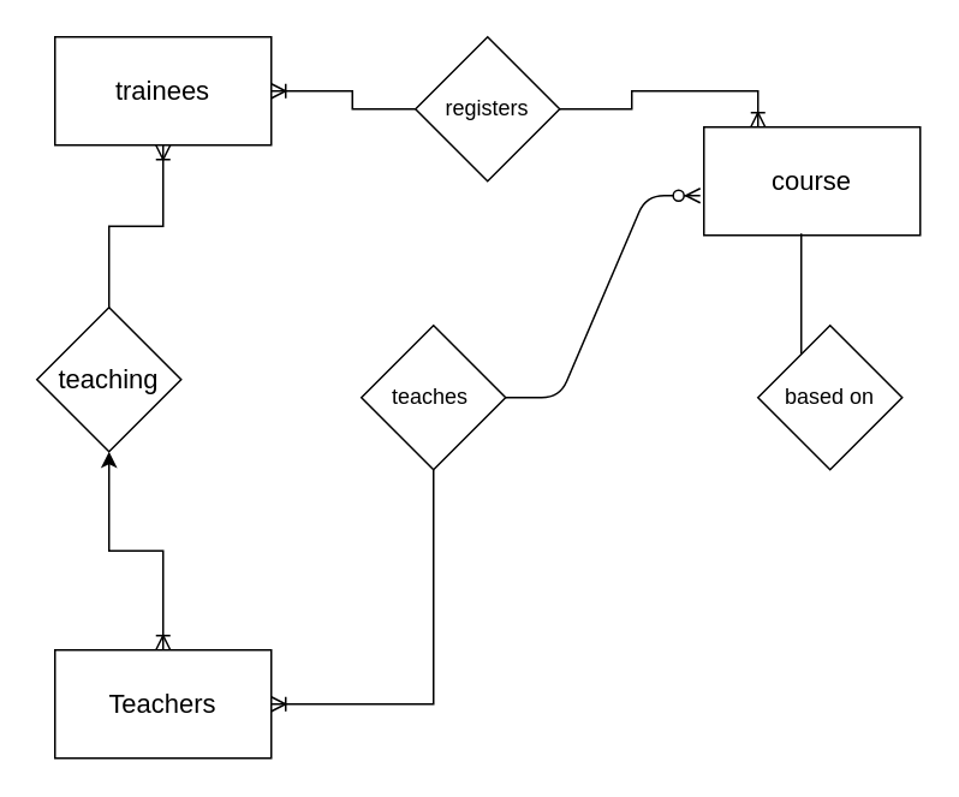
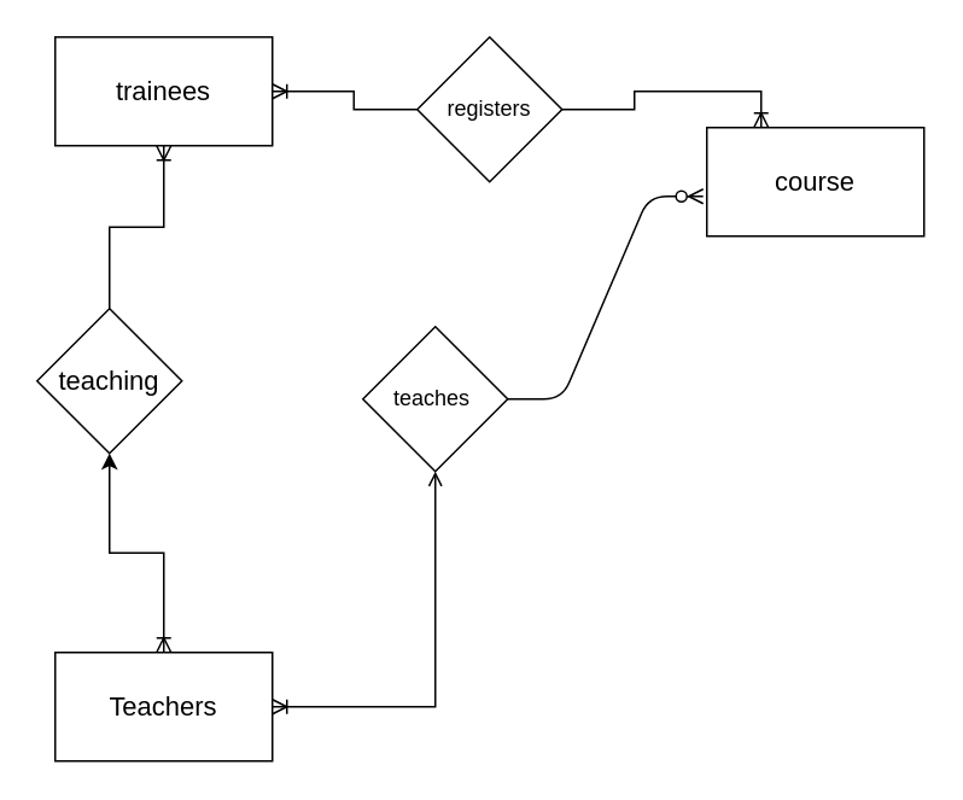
- <mxCell id="9" style="edgeStyle=orthogonalEdgeStyle;rounded=0;orthogonalLoop=1;jettySize=auto;html=1;endArrow=none;endFill=0;entryX=0.45;entryY=0.983;entryDx=0;entryDy=0;entryPerimeter=0;" parent="1" source="10" target="5" edge="1"><mxGeometry relative="1" as="geometry"><mxPoint x="410" y="190" as="targetPoint" /><Array as="points"><mxPoint x="460" y="260" /><mxPoint x="460" y="190" /><mxPoint x="444" y="190" /></Array></mxGeometry></mxCell>
- <mxCell id="10" value="based on" style="rhombus;whiteSpace=wrap;html=1;" parent="1" vertex="1"><mxGeometry x="420" y="180" width="80" height="80" as="geometry" /></mxCell>
- <mxCell id="3" style="edgeStyle=orthogonalEdgeStyle;rounded=0;orthogonalLoop=1;jettySize=auto;html=1;entryX=0.5;entryY=1;entryDx=0;entryDy=0;endArrow=none;endFill=0;startArrow=ERoneToMany;startFill=0;" parent="1" source="4" target="14" edge="1"><mxGeometry relative="1" as="geometry" /></mxCell>
+ <mxCell id="3" style="edgeStyle=orthogonalEdgeStyle;rounded=0;orthogonalLoop=1;jettySize=auto;html=1;entryX=0.5;entryY=1;entryDx=0;entryDy=0;endArrow=open;endFill=0;startArrow=ERoneToMany;startFill=0;" parent="1" source="4" target="14" edge="1"><mxGeometry relative="1" as="geometry" /></mxCell>
